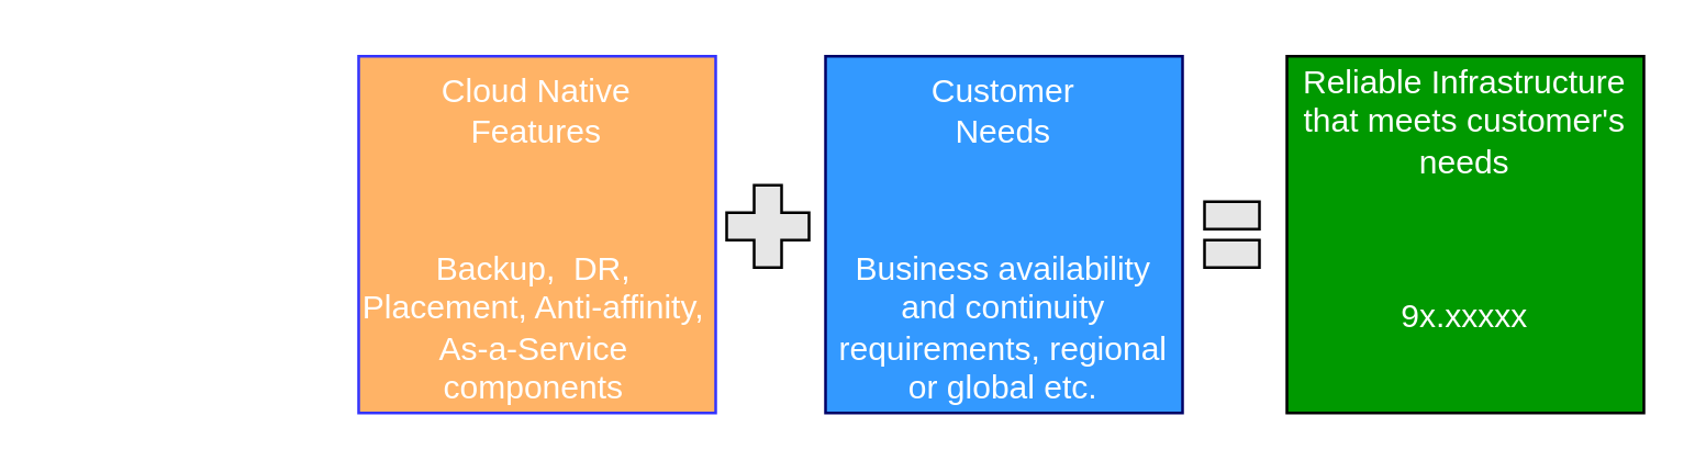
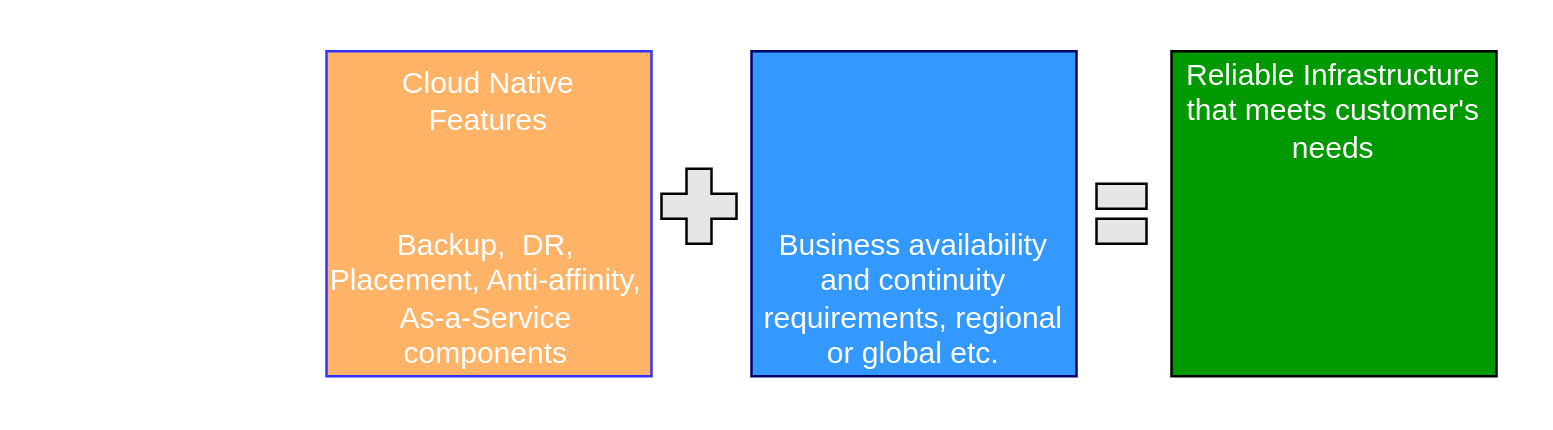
- <mxCell id="11" value="Customer Needs" style="text;html=1;strokeColor=none;fillColor=none;align=center;verticalAlign=middle;whiteSpace=wrap;rounded=0;fontColor=#FFFFFF;" parent="2" vertex="1"><mxGeometry x="315" y="5" width="60" height="30" as="geometry" /></mxCell>
- <mxCell id="15" value="9x.xxxxx" style="text;html=1;strokeColor=none;fillColor=none;align=center;verticalAlign=middle;whiteSpace=wrap;rounded=0;fontColor=#FFFFFF;" parent="2" vertex="1"><mxGeometry x="483" y="80" width="60" height="30" as="geometry" /></mxCell>
